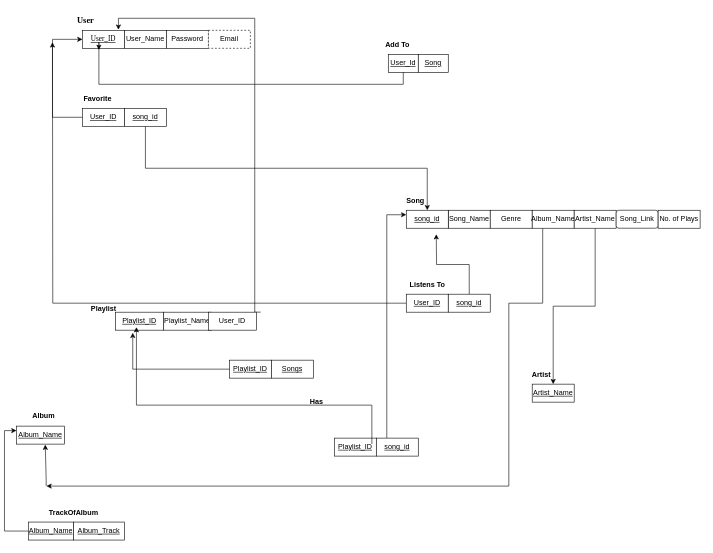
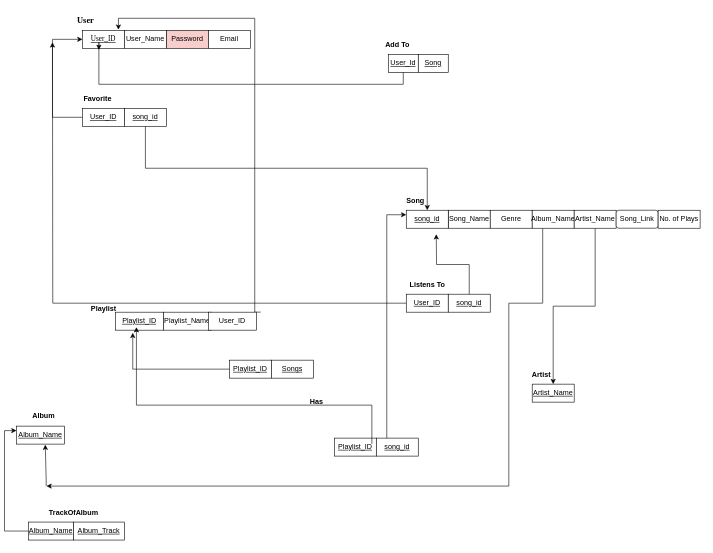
- <mxCell id="4" value="Password" style="rounded=0;whiteSpace=wrap;html=1;" parent="1" vertex="1"><mxGeometry x="270" y="50" width="70" height="30" as="geometry" /></mxCell>
+ <mxCell id="4" value="Password" style="rounded=0;whiteSpace=wrap;html=1;fillColor=#f8cecc;" parent="1" vertex="1"><mxGeometry x="270" y="50" width="70" height="30" as="geometry" /></mxCell>
- <mxCell id="5" value="Email" style="rounded=0;whiteSpace=wrap;html=1;dashed=1;" parent="1" vertex="1"><mxGeometry x="340" y="50" width="70" height="30" as="geometry" /></mxCell>
+ <mxCell id="5" value="Email" style="rounded=0;whiteSpace=wrap;html=1;" parent="1" vertex="1"><mxGeometry x="340" y="50" width="70" height="30" as="geometry" /></mxCell>
